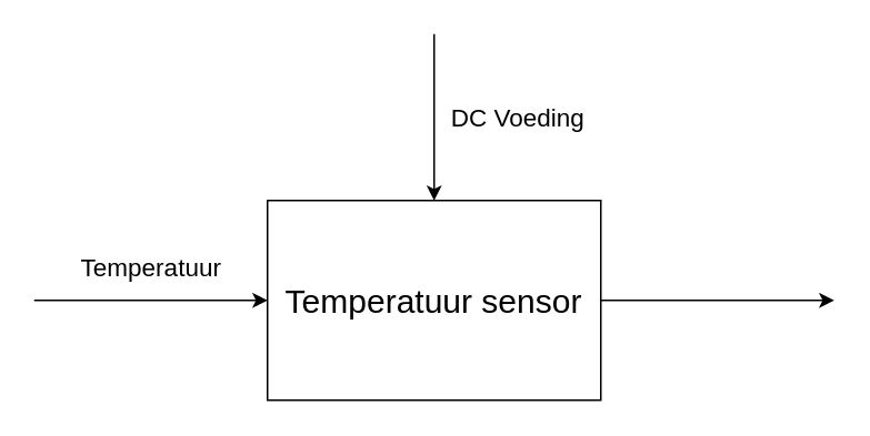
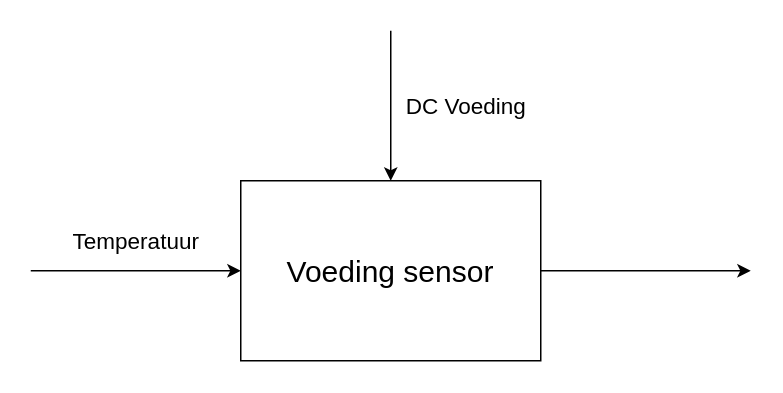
- <mxCell id="3" value="Temperatuur sensor" style="rounded=0;whiteSpace=wrap;html=1;fontSize=20;" parent="1" vertex="1"><mxGeometry x="160" y="120" width="200" height="120" as="geometry" /></mxCell>
+ <mxCell id="3" value="Voeding sensor" style="rounded=0;whiteSpace=wrap;html=1;fontSize=20;" parent="1" vertex="1"><mxGeometry x="160" y="120" width="200" height="120" as="geometry" /></mxCell>
